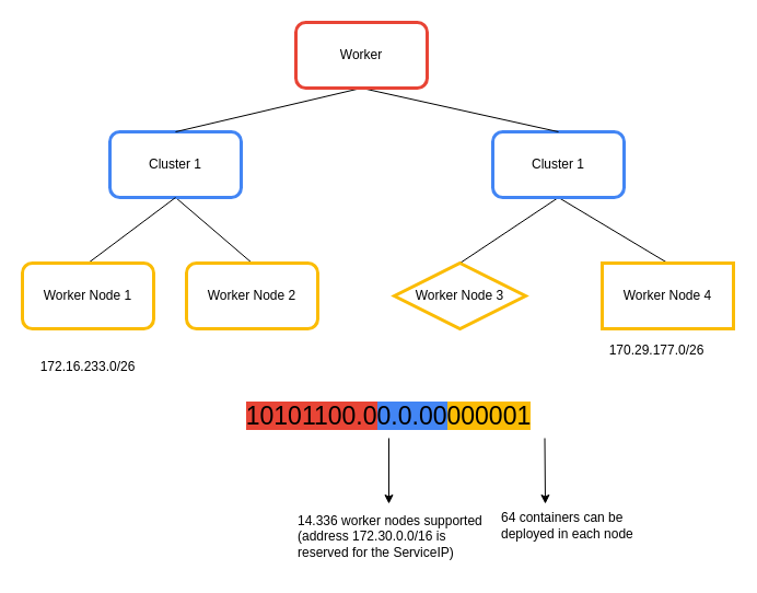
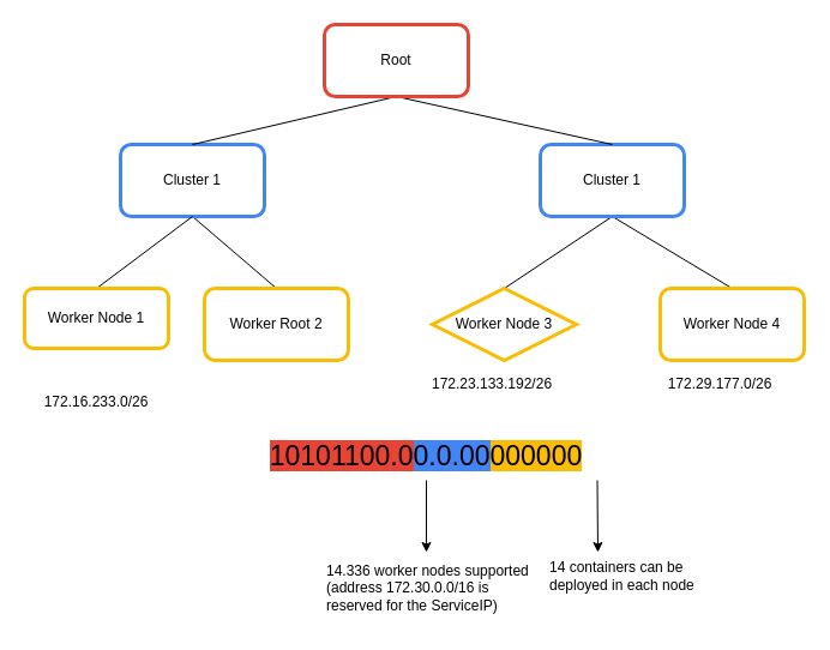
- <mxCell id="17" value="Worker" style="rounded=1;whiteSpace=wrap;html=1;strokeColor=#E84435;strokeWidth=3;" vertex="1" parent="1"><mxGeometry x="270" y="20" width="120" height="60" as="geometry" /></mxCell>
+ <mxCell id="17" value="Root" style="rounded=1;whiteSpace=wrap;html=1;strokeColor=#E84435;strokeWidth=3;" vertex="1" parent="1"><mxGeometry x="270" y="20" width="120" height="60" as="geometry" /></mxCell>
- <mxCell id="8" value="Worker Node 1" style="rounded=1;whiteSpace=wrap;html=1;strokeColor=#FBBC04;strokeWidth=3;fillColor=none;" vertex="1" parent="1"><mxGeometry x="20" y="240" width="120" height="60" as="geometry" /></mxCell>
+ <mxCell id="8" value="Worker Node 1" style="rounded=1;whiteSpace=wrap;html=1;strokeColor=#FBBC04;strokeWidth=3;fillColor=none;" vertex="1" parent="1"><mxGeometry x="20" y="240" width="120" height="50" as="geometry" /></mxCell>
- <mxCell id="9" value="Worker Node 2" style="rounded=1;whiteSpace=wrap;html=1;strokeColor=#FBBC04;strokeWidth=3;fillColor=none;" vertex="1" parent="1"><mxGeometry x="170" y="240" width="120" height="60" as="geometry" /></mxCell>
+ <mxCell id="9" value="Worker Root 2" style="rounded=1;whiteSpace=wrap;html=1;strokeColor=#FBBC04;strokeWidth=3;fillColor=none;" vertex="1" parent="1"><mxGeometry x="170" y="240" width="120" height="60" as="geometry" /></mxCell>
- <mxCell id="11" value="Worker Node 4" style="whiteSpace=wrap;html=1;strokeColor=#FBBC04;strokeWidth=3;fillColor=none;rounded=0;" vertex="1" parent="1"><mxGeometry x="550" y="240" width="120" height="60" as="geometry" /></mxCell>
+ <mxCell id="11" value="Worker Node 4" style="rounded=1;whiteSpace=wrap;html=1;strokeColor=#FBBC04;strokeWidth=3;fillColor=none;" vertex="1" parent="1"><mxGeometry x="550" y="240" width="120" height="60" as="geometry" /></mxCell>
+ <mxCell id="13" value="172.23.133.192/26" style="text;html=1;strokeColor=none;fillColor=none;align=center;verticalAlign=middle;whiteSpace=wrap;rounded=0;" vertex="1" parent="1"><mxGeometry x="370" y="310" width="80" height="20" as="geometry" /></mxCell>
- <mxCell id="14" value="170.29.177.0/26" style="text;html=1;strokeColor=none;fillColor=none;align=center;verticalAlign=middle;whiteSpace=wrap;rounded=0;" vertex="1" parent="1"><mxGeometry x="560" y="310" width="80" height="20" as="geometry" /></mxCell>
+ <mxCell id="14" value="172.29.177.0/26" style="text;html=1;strokeColor=none;fillColor=none;align=center;verticalAlign=middle;whiteSpace=wrap;rounded=0;" vertex="1" parent="1"><mxGeometry x="560" y="310" width="80" height="20" as="geometry" /></mxCell>
- <mxCell id="20" value="&lt;font style=&quot;font-size: 23px&quot;&gt;&lt;span style=&quot;background-color: rgb(232 , 68 , 53)&quot;&gt;10101100.0&lt;/span&gt;&lt;span style=&quot;background-color: rgb(66 , 133 , 244)&quot;&gt;0.0.00&lt;/span&gt;&lt;span style=&quot;background-color: rgb(251 , 188 , 4)&quot;&gt;000001&lt;/span&gt;&lt;/font&gt;" style="text;html=1;strokeColor=none;fillColor=none;align=center;verticalAlign=middle;whiteSpace=wrap;rounded=0;" vertex="1" parent="1"><mxGeometry x="70" y="360" width="570" height="40" as="geometry" /></mxCell>
+ <mxCell id="20" value="&lt;font style=&quot;font-size: 23px&quot;&gt;&lt;span style=&quot;background-color: rgb(232 , 68 , 53)&quot;&gt;10101100.0&lt;/span&gt;&lt;span style=&quot;background-color: rgb(66 , 133 , 244)&quot;&gt;0.0.00&lt;/span&gt;&lt;span style=&quot;background-color: rgb(251 , 188 , 4)&quot;&gt;000000&lt;/span&gt;&lt;/font&gt;" style="text;html=1;strokeColor=none;fillColor=none;align=center;verticalAlign=middle;whiteSpace=wrap;rounded=0;" vertex="1" parent="1"><mxGeometry x="70" y="360" width="570" height="40" as="geometry" /></mxCell>
- <mxCell id="22" value="&lt;div&gt;&lt;span&gt;64 containers can be deployed in each node&lt;/span&gt;&lt;/div&gt;" style="text;html=1;strokeColor=none;fillColor=none;align=left;verticalAlign=middle;whiteSpace=wrap;rounded=0;" vertex="1" parent="1"><mxGeometry x="456" y="450" width="154" height="60" as="geometry" /></mxCell>
+ <mxCell id="22" value="&lt;div&gt;&lt;span&gt;14 containers can be deployed in each node&lt;/span&gt;&lt;/div&gt;" style="text;html=1;strokeColor=none;fillColor=none;align=left;verticalAlign=middle;whiteSpace=wrap;rounded=0;" vertex="1" parent="1"><mxGeometry x="456" y="450" width="154" height="60" as="geometry" /></mxCell>
